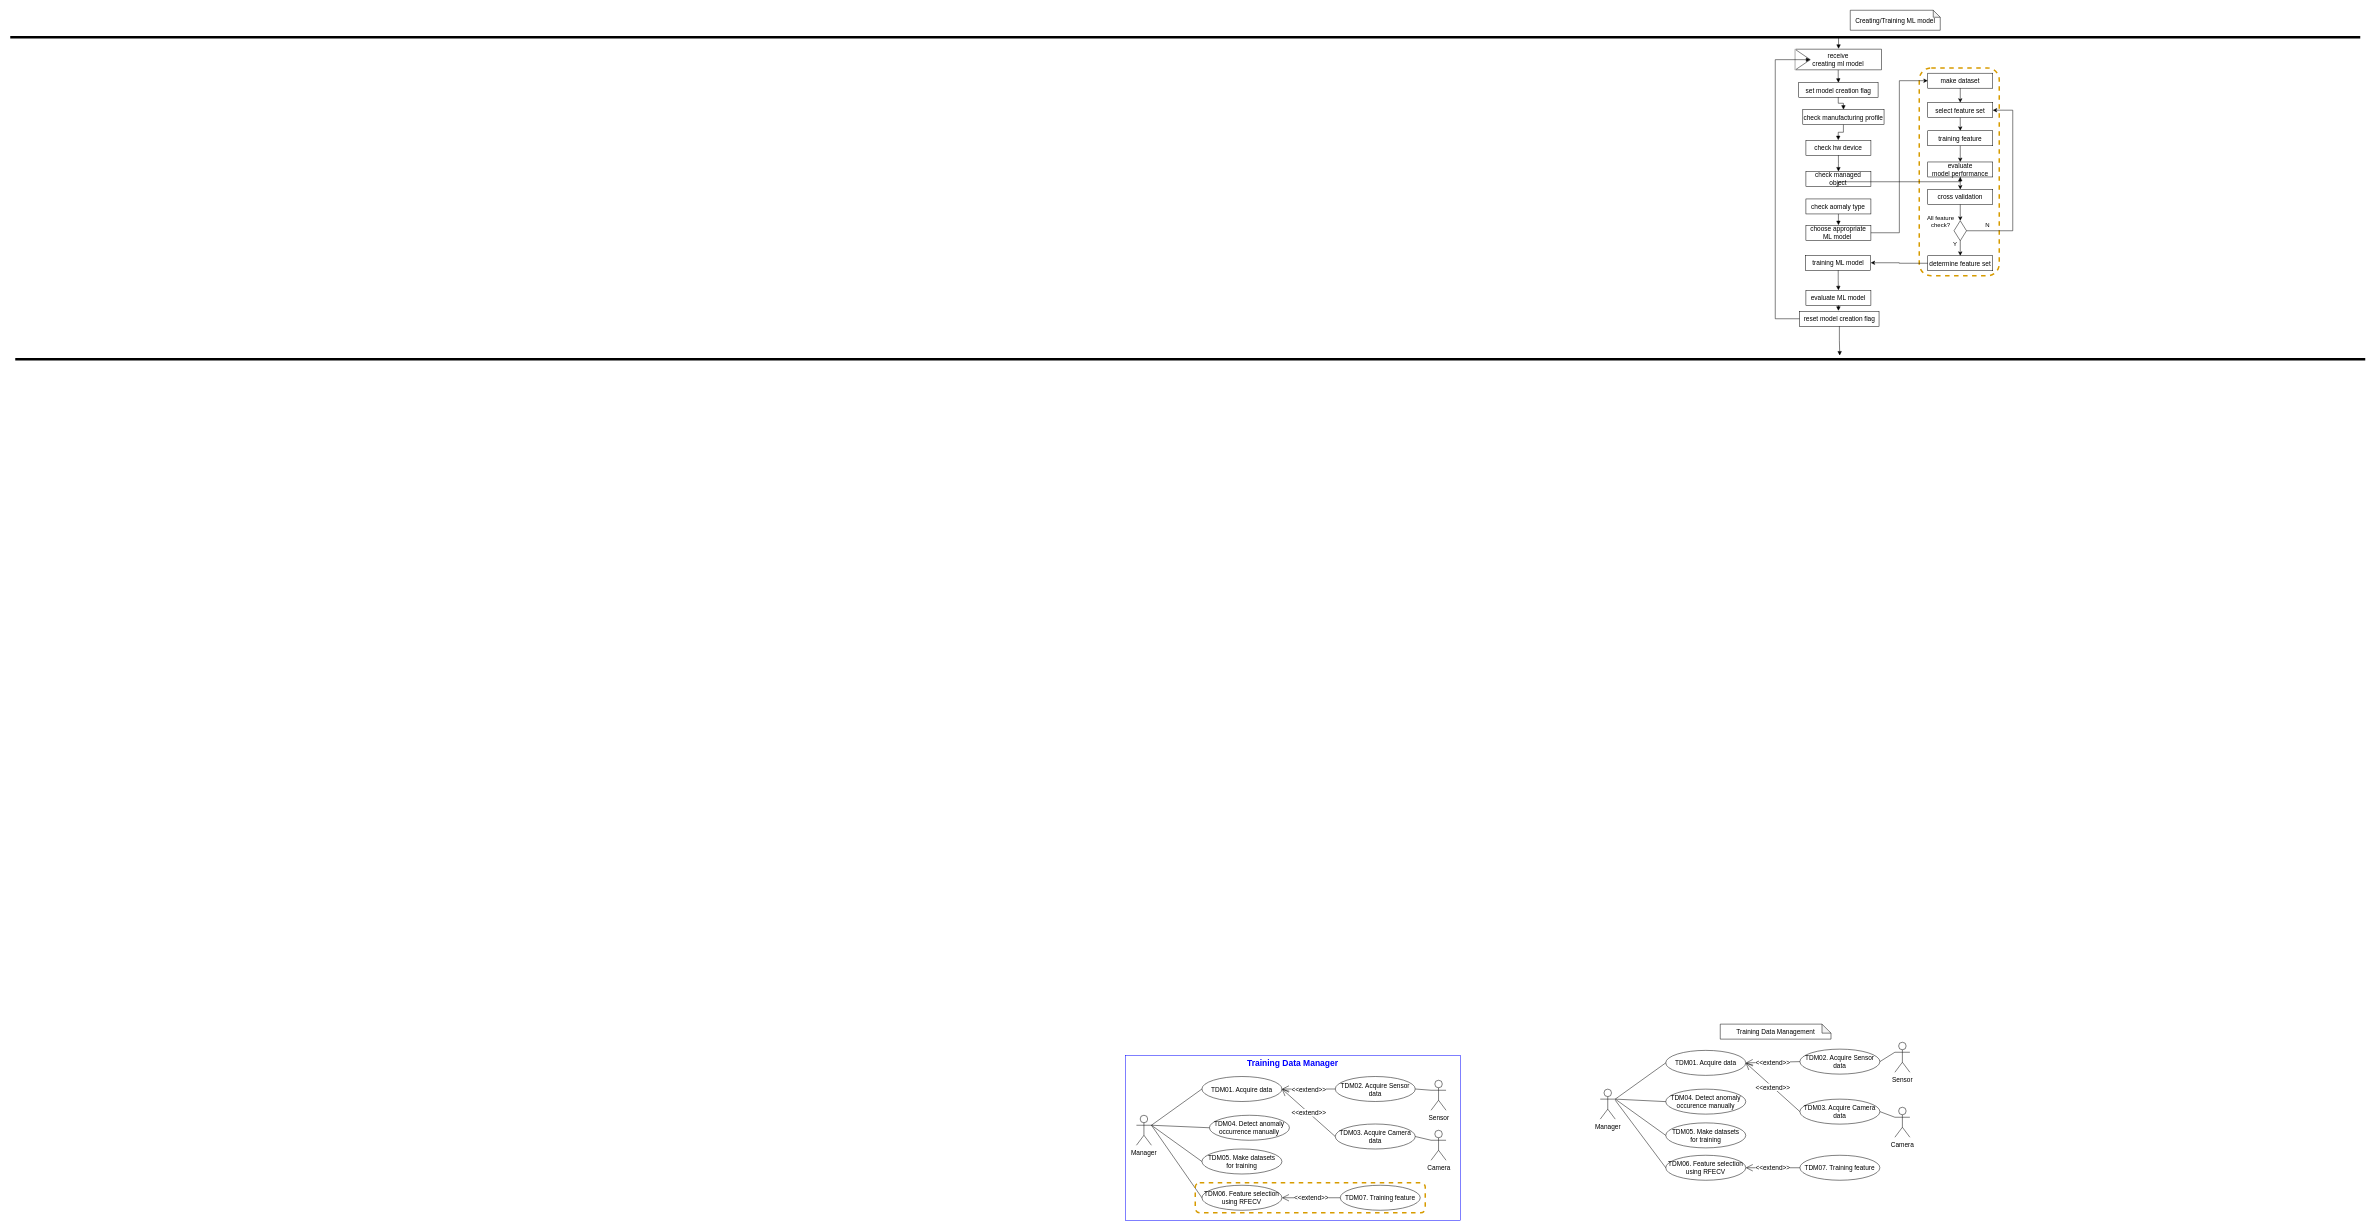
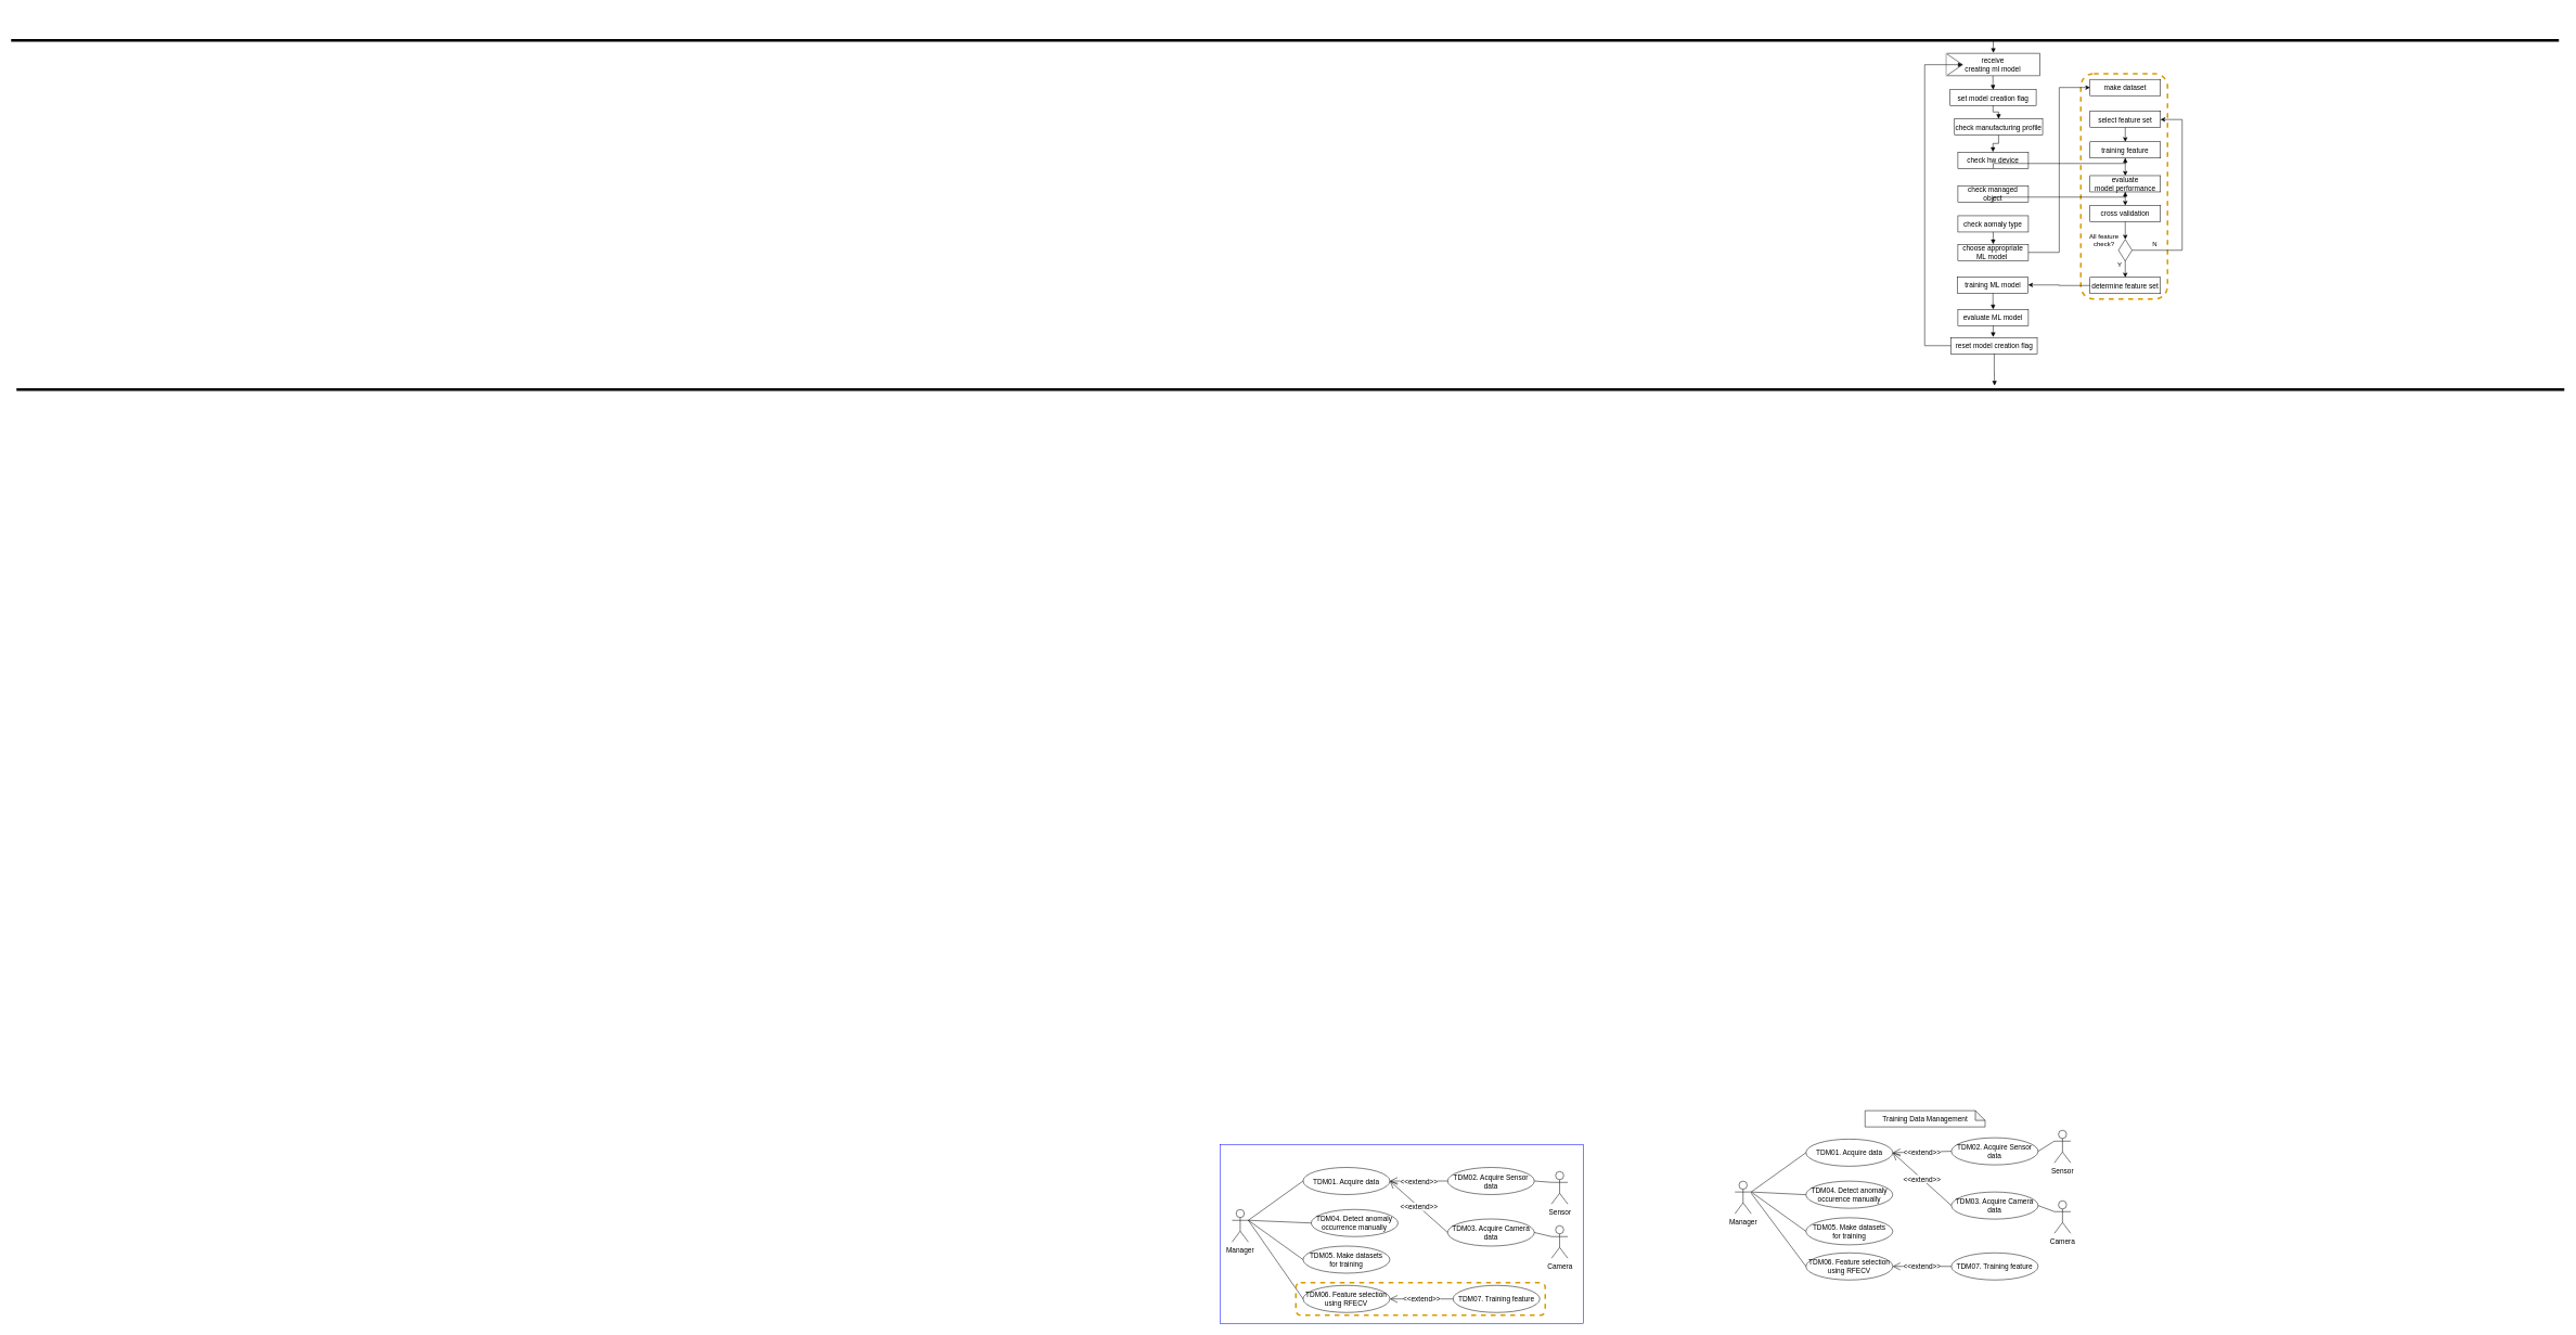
- <mxCell id="69" value="Creating/Training ML model" style="shape=note;whiteSpace=wrap;html=1;backgroundOutline=1;darkOpacity=0.05;align=center;size=14;fontSize=13;" vertex="1" parent="1"><mxGeometry x="3700" y="20" width="180" height="40" as="geometry" /></mxCell>
- <mxCell id="78" value="" style="endArrow=classic;html=1;rounded=0;exitX=0.5;exitY=1;exitDx=0;exitDy=0;entryX=0.5;entryY=0;entryDx=0;entryDy=0;" edge="1" parent="1" source="71" target="73"><mxGeometry width="50" height="50" relative="1" as="geometry"><mxPoint x="3705" y="291" as="sourcePoint" /><mxPoint x="3755" y="241" as="targetPoint" /></mxGeometry></mxCell>
- <mxCell id="54" value="" style="html=1;verticalAlign=bottom;endArrow=block;edgeStyle=elbowEdgeStyle;elbow=vertical;curved=0;rounded=0;entryX=0.5;entryY=0;entryDx=0;entryDy=0;exitX=0.5;exitY=1;exitDx=0;exitDy=0;fontSize=13;" edge="1" parent="1" source="47" target="48"><mxGeometry x="-0.002" width="80" relative="1" as="geometry"><mxPoint x="3686.34" y="261.45" as="sourcePoint" /><mxPoint x="3686.34" y="290.45" as="targetPoint" /><mxPoint as="offset" /></mxGeometry></mxCell>
+ <mxCell id="54" value="" style="html=1;verticalAlign=bottom;endArrow=block;edgeStyle=elbowEdgeStyle;elbow=vertical;curved=0;rounded=0;exitX=0.5;exitY=1;exitDx=0;exitDy=0;fontSize=13;" edge="1" parent="1" source="47" target="74"><mxGeometry x="-0.002" width="80" relative="1" as="geometry"><mxPoint x="3686.34" y="261.45" as="sourcePoint" /><mxPoint x="3686.34" y="290.45" as="targetPoint" /><mxPoint as="offset" /></mxGeometry></mxCell>
- <mxCell id="51" value="evaluate ML model" style="html=1;whiteSpace=wrap;fontSize=13;" vertex="1" parent="1"><mxGeometry x="3611.32" y="580" width="130" height="30" as="geometry" /></mxCell>
+ <mxCell id="51" value="evaluate ML model" style="html=1;whiteSpace=wrap;fontSize=13;" vertex="1" parent="1"><mxGeometry x="3611.32" y="570" width="130" height="30" as="geometry" /></mxCell>
- <mxCell id="39" value="&lt;font color=&quot;#0000ff&quot; style=&quot;font-size: 17px;&quot;&gt;Training Data Manager&lt;/font&gt;" style="text;html=1;strokeColor=none;fillColor=none;align=center;verticalAlign=middle;whiteSpace=wrap;rounded=0;fontStyle=1;fontSize=17;" vertex="1" parent="1"><mxGeometry x="2430" y="2111" width="310" height="30" as="geometry" /></mxCell>
